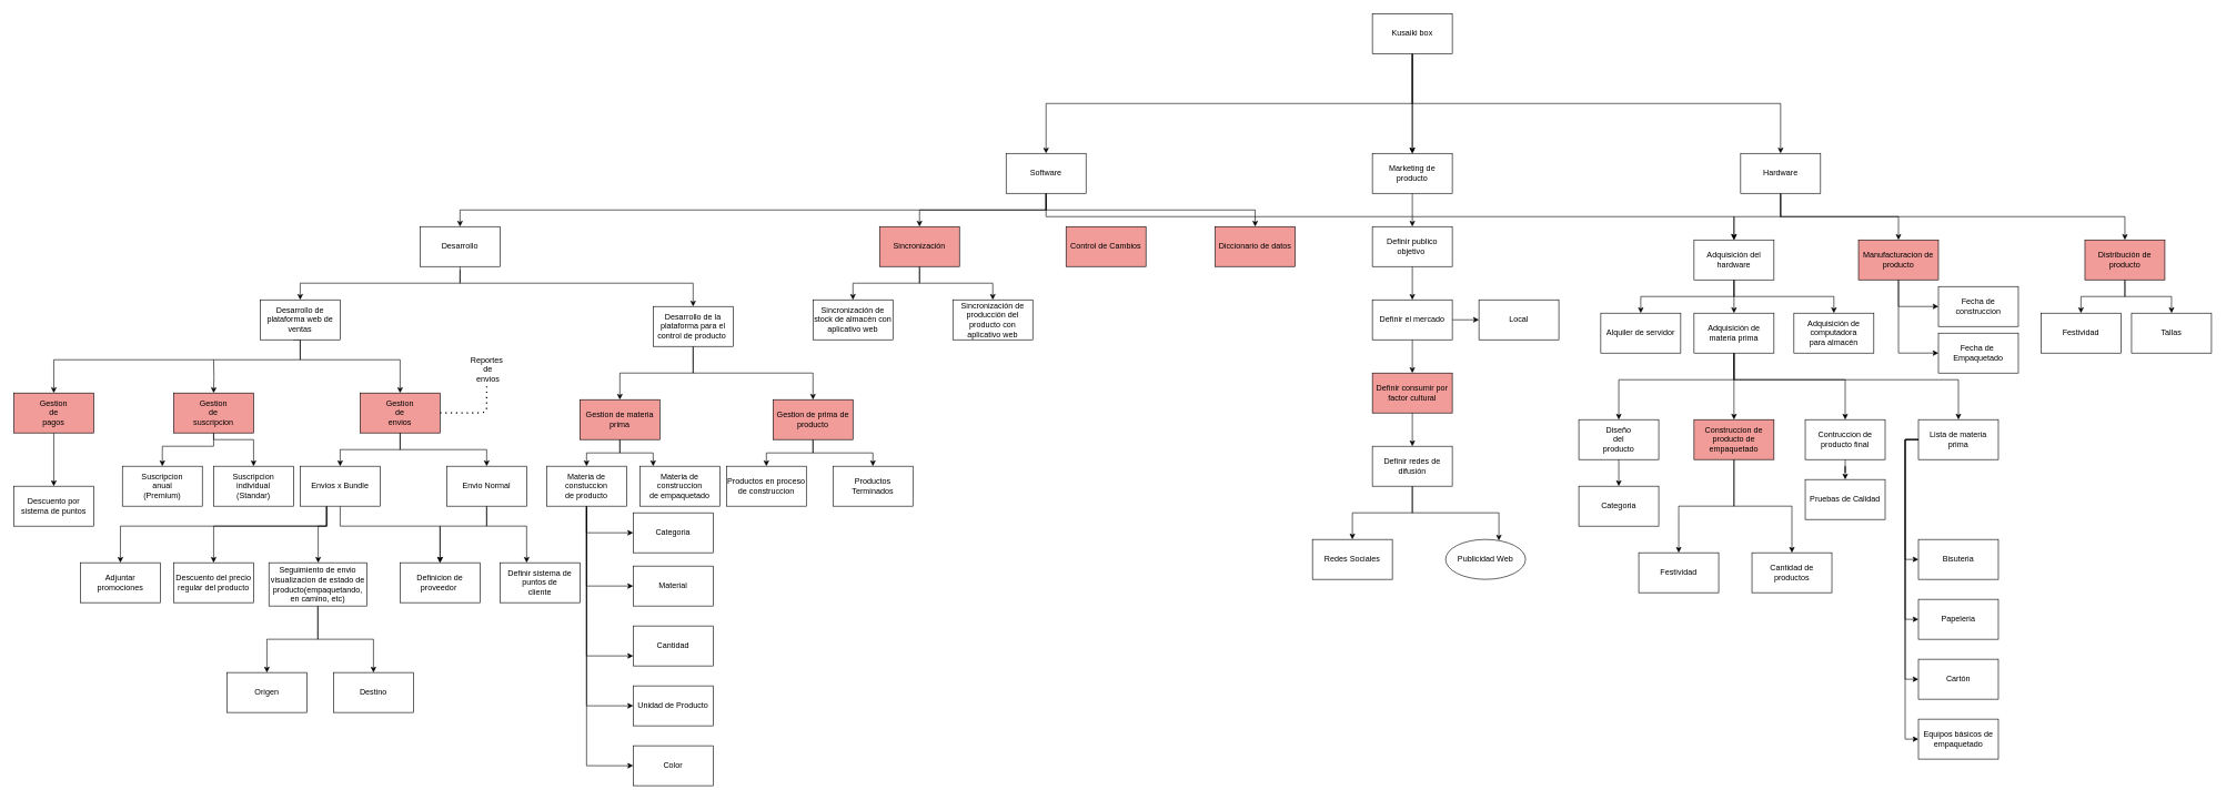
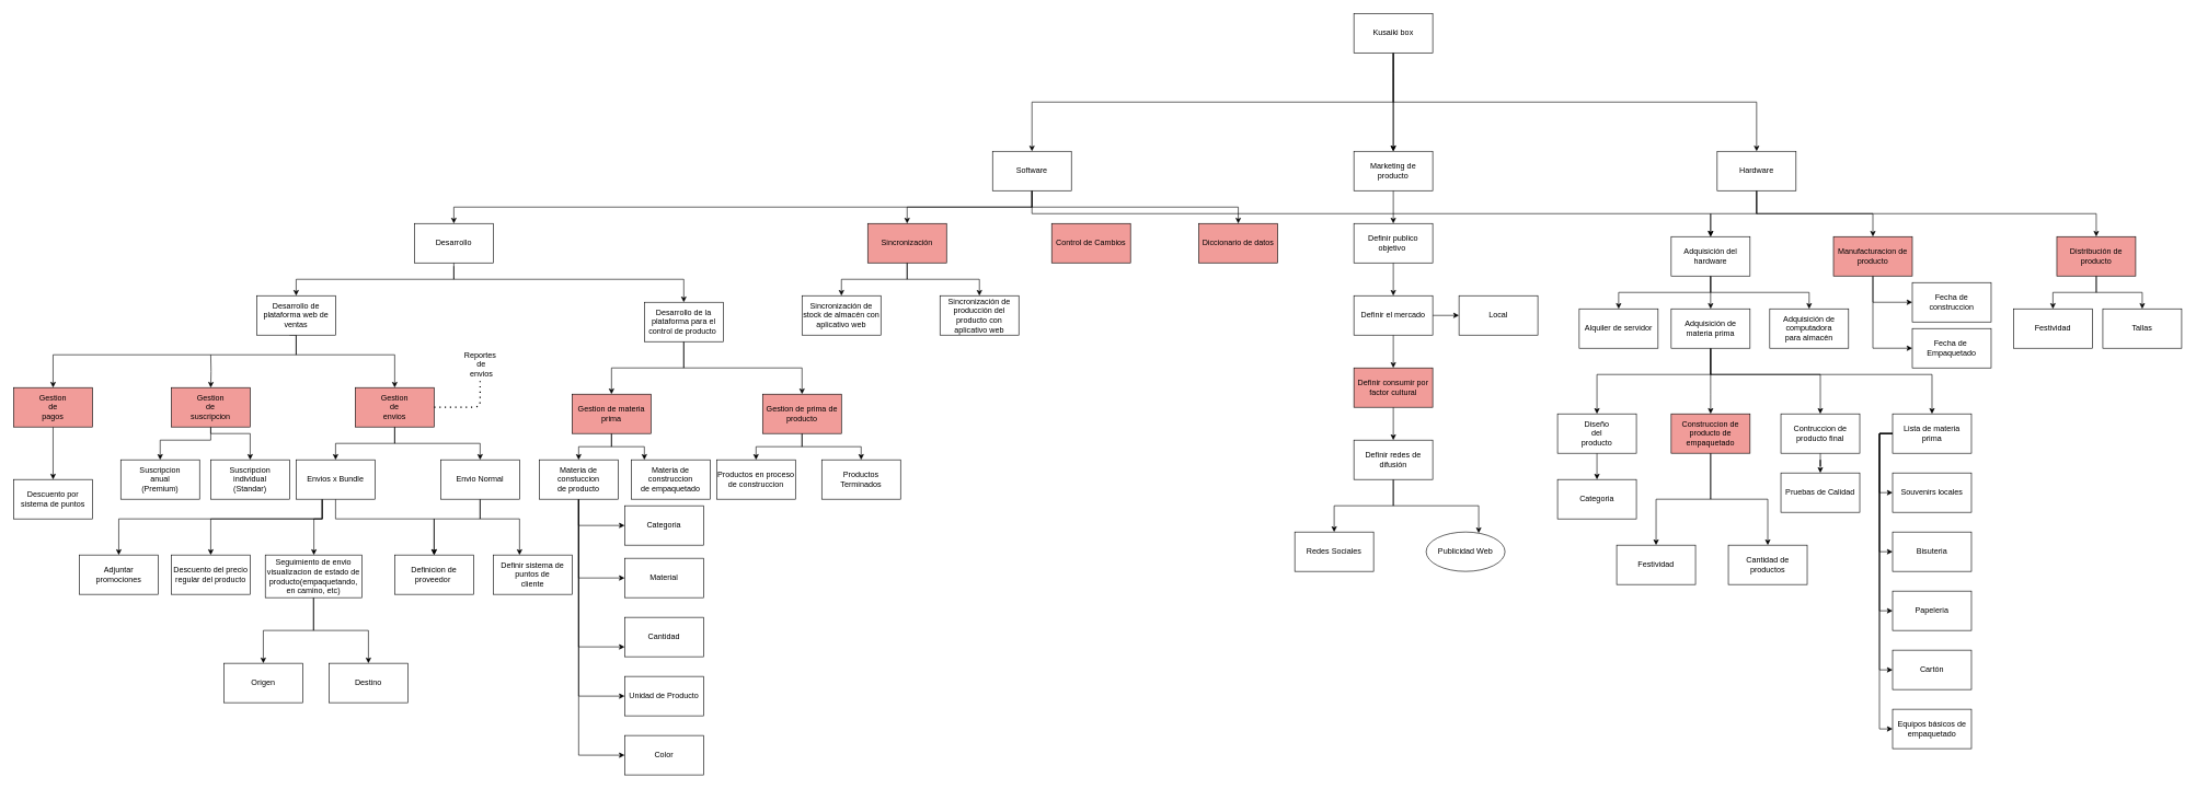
+ <mxCell id="94" style="edgeStyle=orthogonalEdgeStyle;rounded=0;orthogonalLoop=1;jettySize=auto;html=1;exitX=0;exitY=0.5;exitDx=0;exitDy=0;entryX=0;entryY=0.5;entryDx=0;entryDy=0;" parent="1" source="98" target="99" edge="1"><mxGeometry relative="1" as="geometry" /></mxCell>
+ <mxCell id="99" value="Souvenirs locales" style="rounded=0;whiteSpace=wrap;html=1;" parent="1" vertex="1"><mxGeometry x="2880" y="720" width="120" height="60" as="geometry" /></mxCell>
